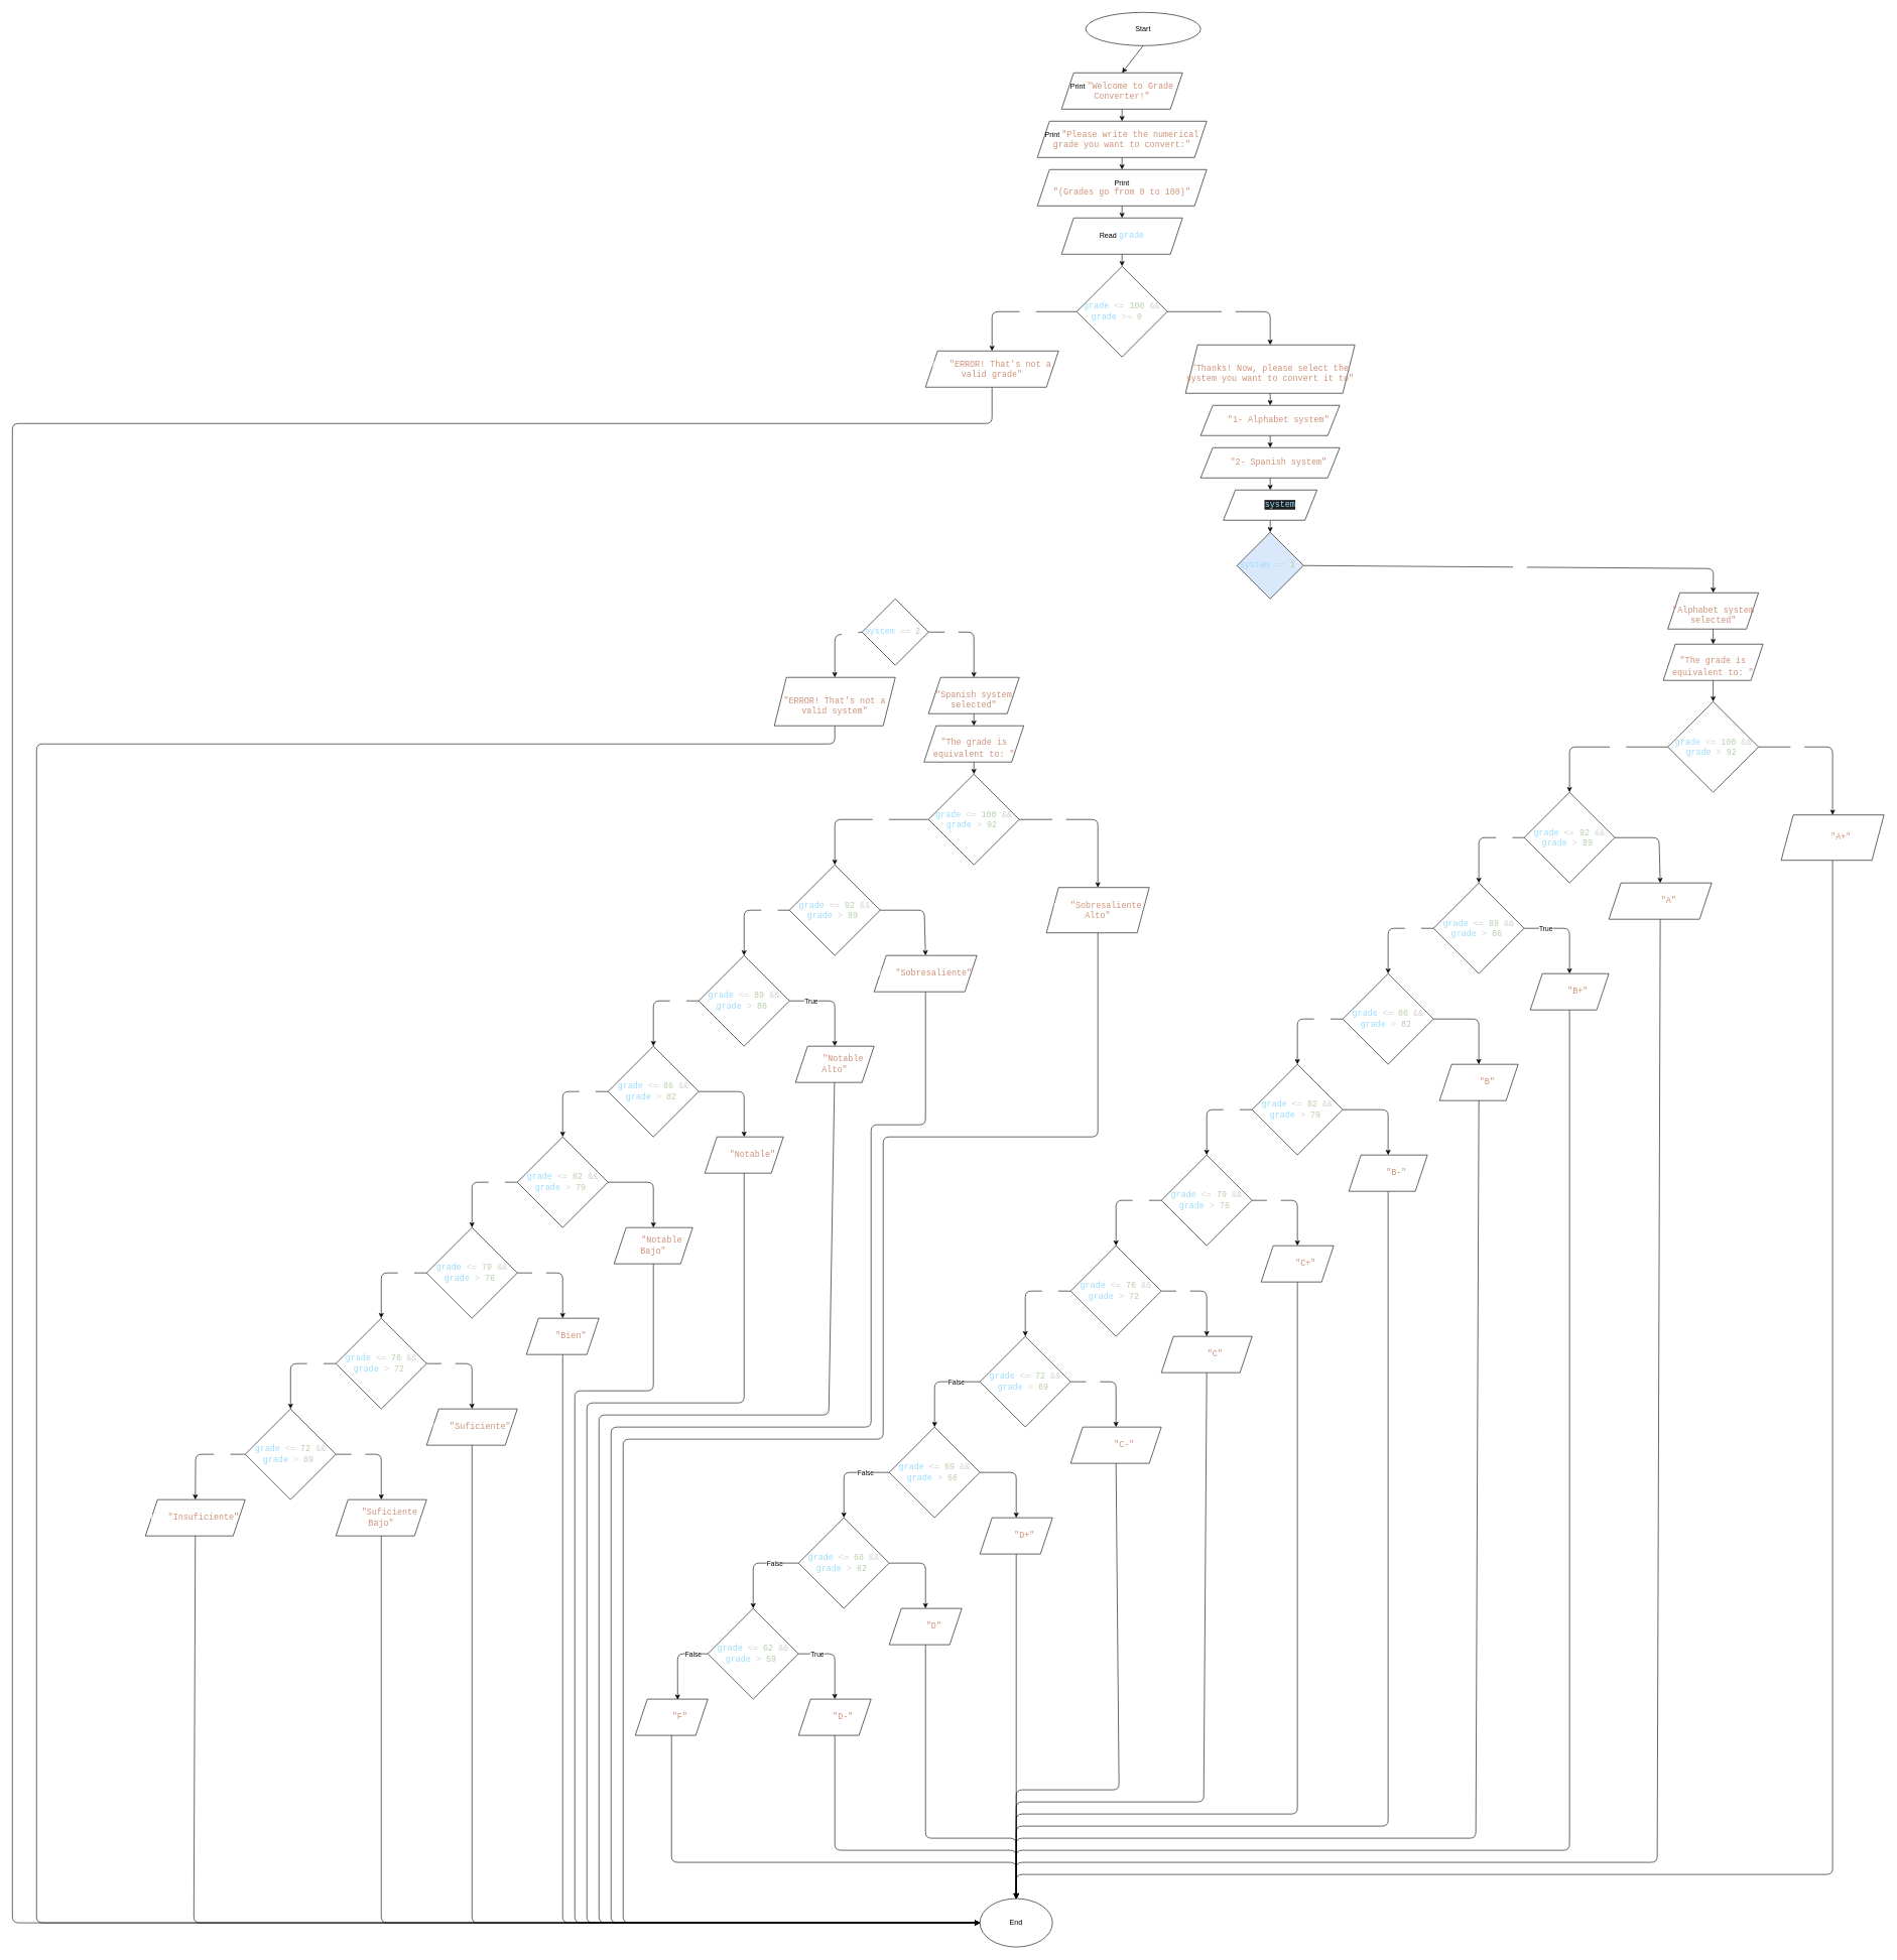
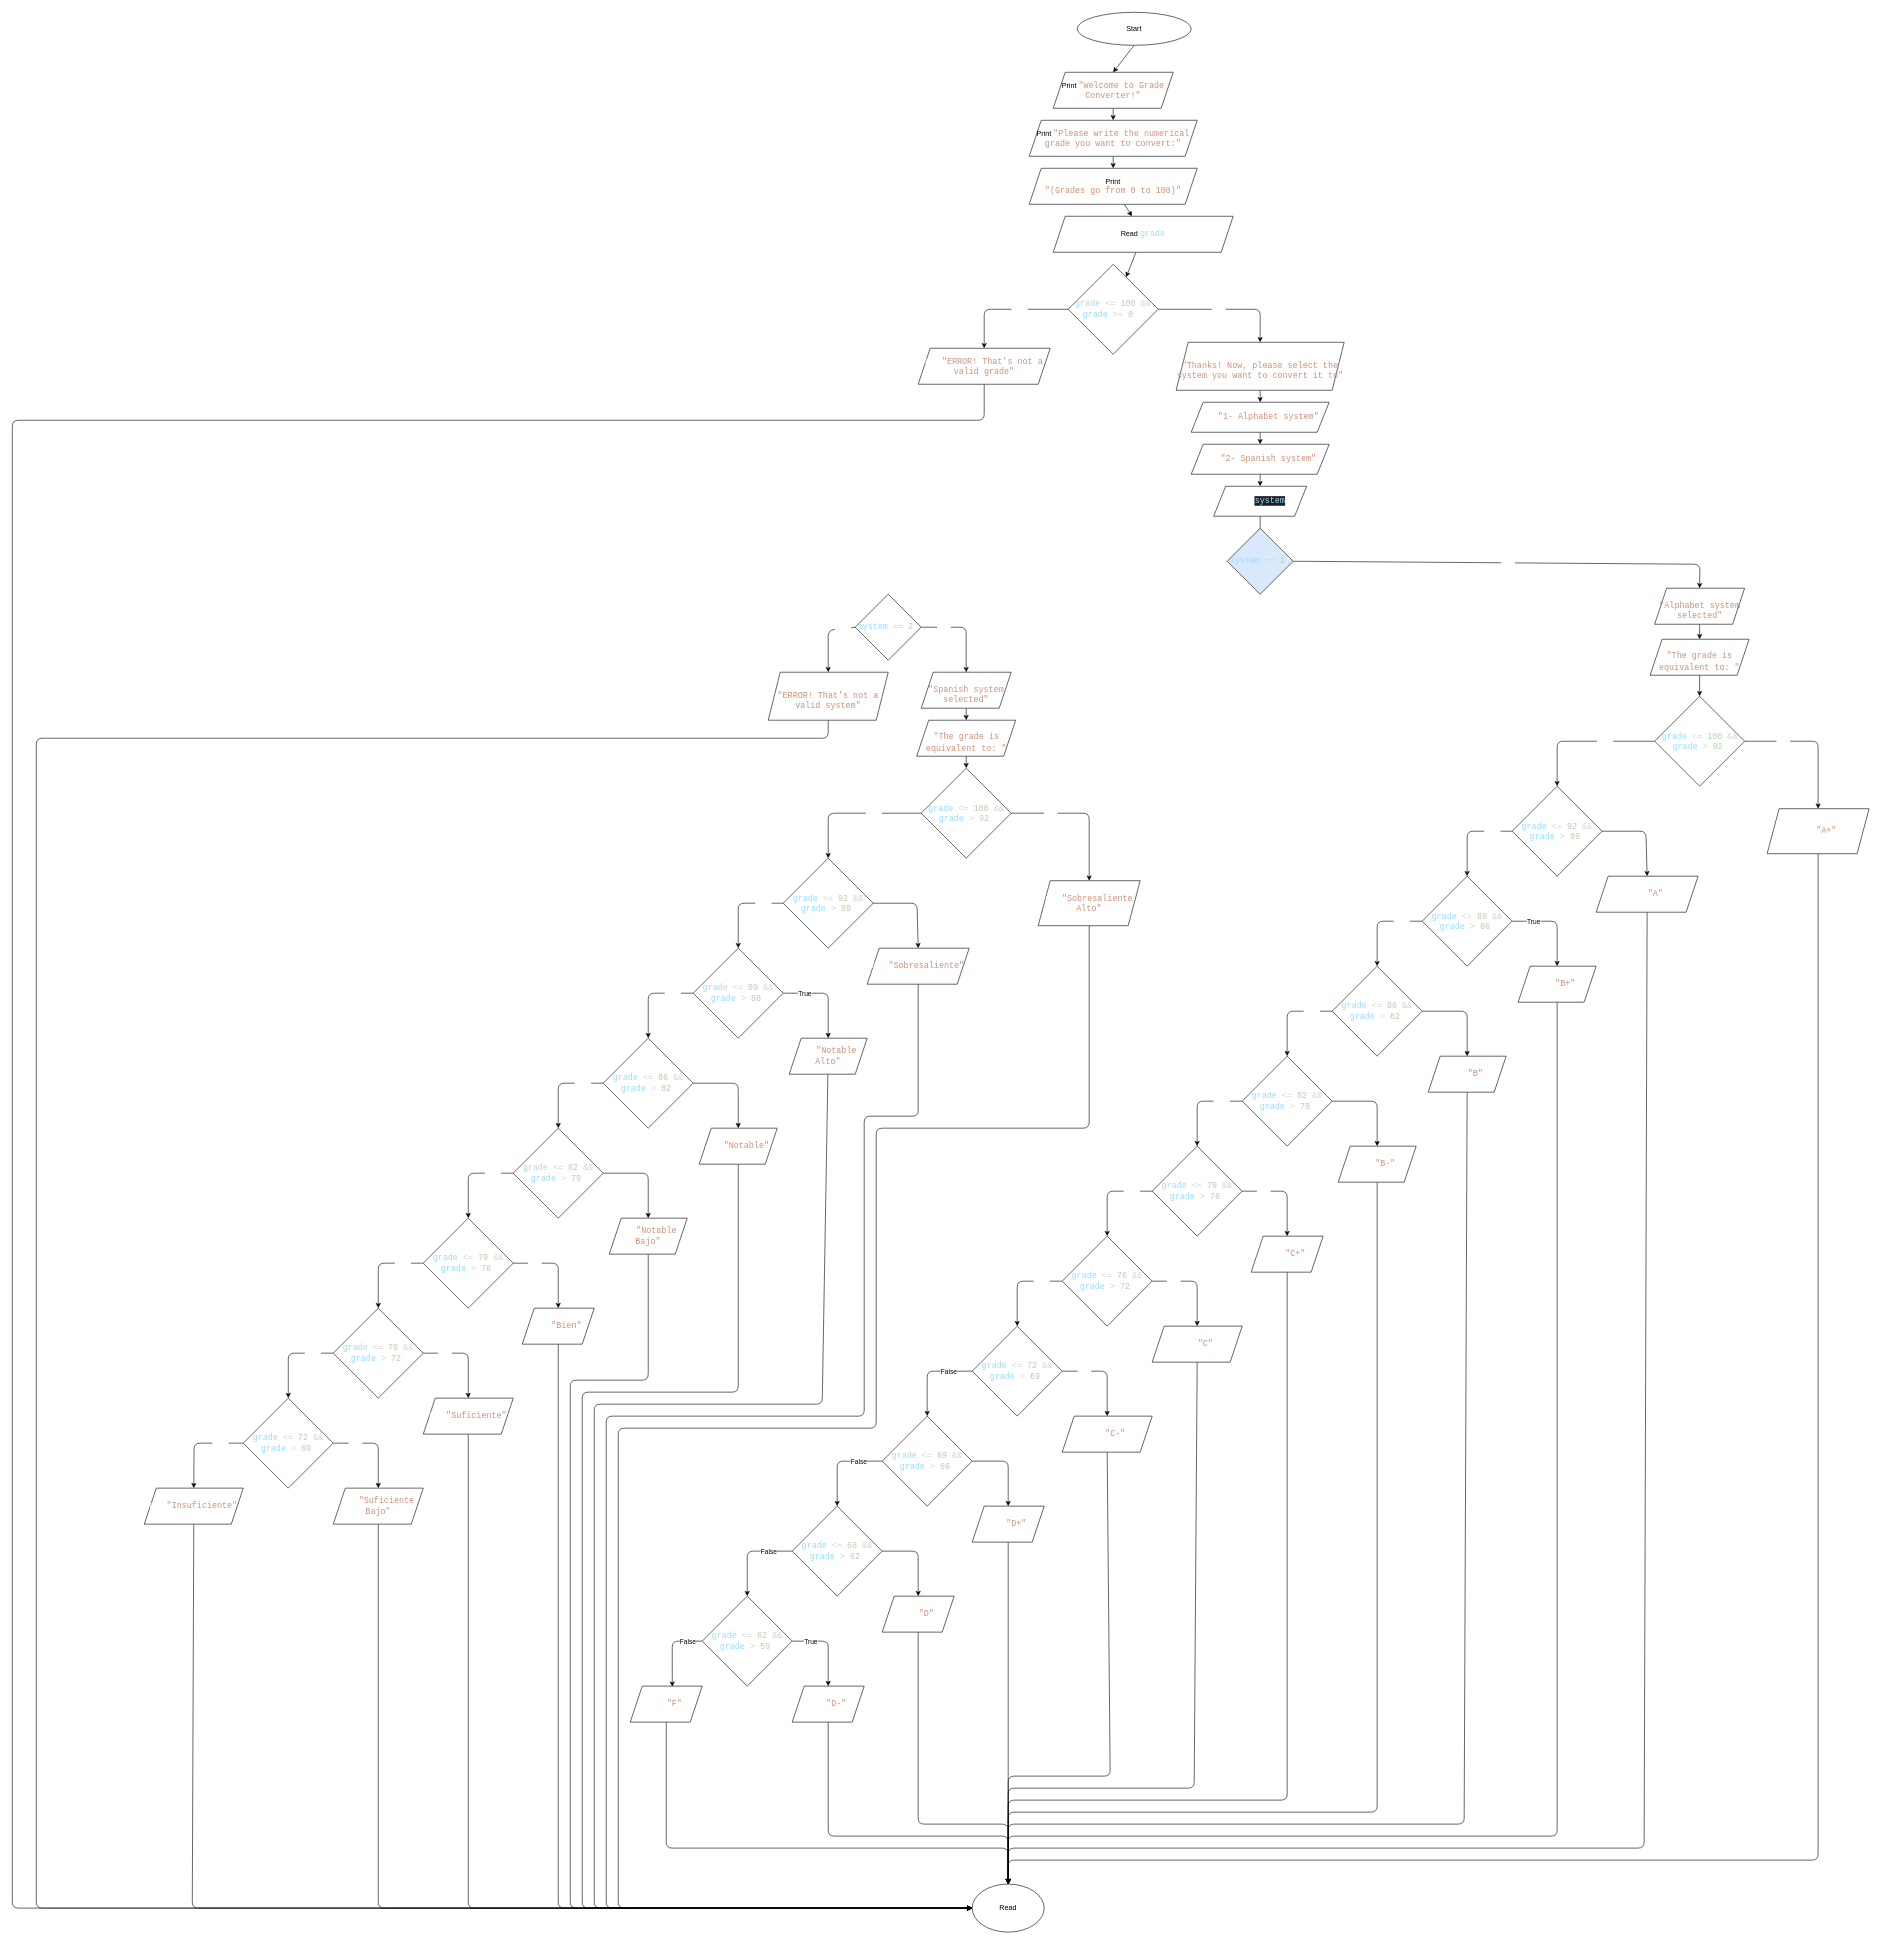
- <mxCell id="11" value="Read&amp;nbsp;&lt;span style=&quot;color: rgb(156, 220, 254); font-family: Consolas, &amp;quot;Courier New&amp;quot;, monospace; font-size: 14px;&quot;&gt;grade&lt;/span&gt;" style="shape=parallelogram;perimeter=parallelogramPerimeter;whiteSpace=wrap;html=1;fixedSize=1;" parent="1" vertex="1"><mxGeometry x="1755" y="360" width="200" height="60" as="geometry" /></mxCell>
+ <mxCell id="11" value="Read&amp;nbsp;&lt;span style=&quot;color: rgb(156, 220, 254); font-family: Consolas, &amp;quot;Courier New&amp;quot;, monospace; font-size: 14px;&quot;&gt;grade&lt;/span&gt;" style="shape=parallelogram;perimeter=parallelogramPerimeter;whiteSpace=wrap;html=1;fixedSize=1;" parent="1" vertex="1"><mxGeometry x="1755" y="360" width="300" height="60" as="geometry" /></mxCell>
- <mxCell id="25" value="" style="edgeStyle=none;html=1;fontColor=#FFFFFF;entryX=0.5;entryY=0;entryDx=0;entryDy=0;exitX=0.5;exitY=1;exitDx=0;exitDy=0;" parent="1" source="26" target="29" edge="1"><mxGeometry relative="1" as="geometry"><mxPoint x="2100" y="860" as="sourcePoint" /></mxGeometry></mxCell>
+ <mxCell id="25" value="" style="edgeStyle=none;html=1;fontColor=#FFFFFF;entryX=0.5;entryY=0;entryDx=0;entryDy=0;exitX=0.5;exitY=1;exitDx=0;exitDy=0;endArrow=none;" parent="1" source="26" target="29" edge="1"><mxGeometry relative="1" as="geometry"><mxPoint x="2100" y="860" as="sourcePoint" /></mxGeometry></mxCell>
- <mxCell id="174" value="End" style="ellipse;whiteSpace=wrap;html=1;labelBackgroundColor=none;" vertex="1" parent="1"><mxGeometry x="1620" y="3140" width="120" height="80" as="geometry" /></mxCell>
+ <mxCell id="174" value="Read" style="ellipse;whiteSpace=wrap;html=1;labelBackgroundColor=none;" vertex="1" parent="1"><mxGeometry x="1620" y="3140" width="120" height="80" as="geometry" /></mxCell>
